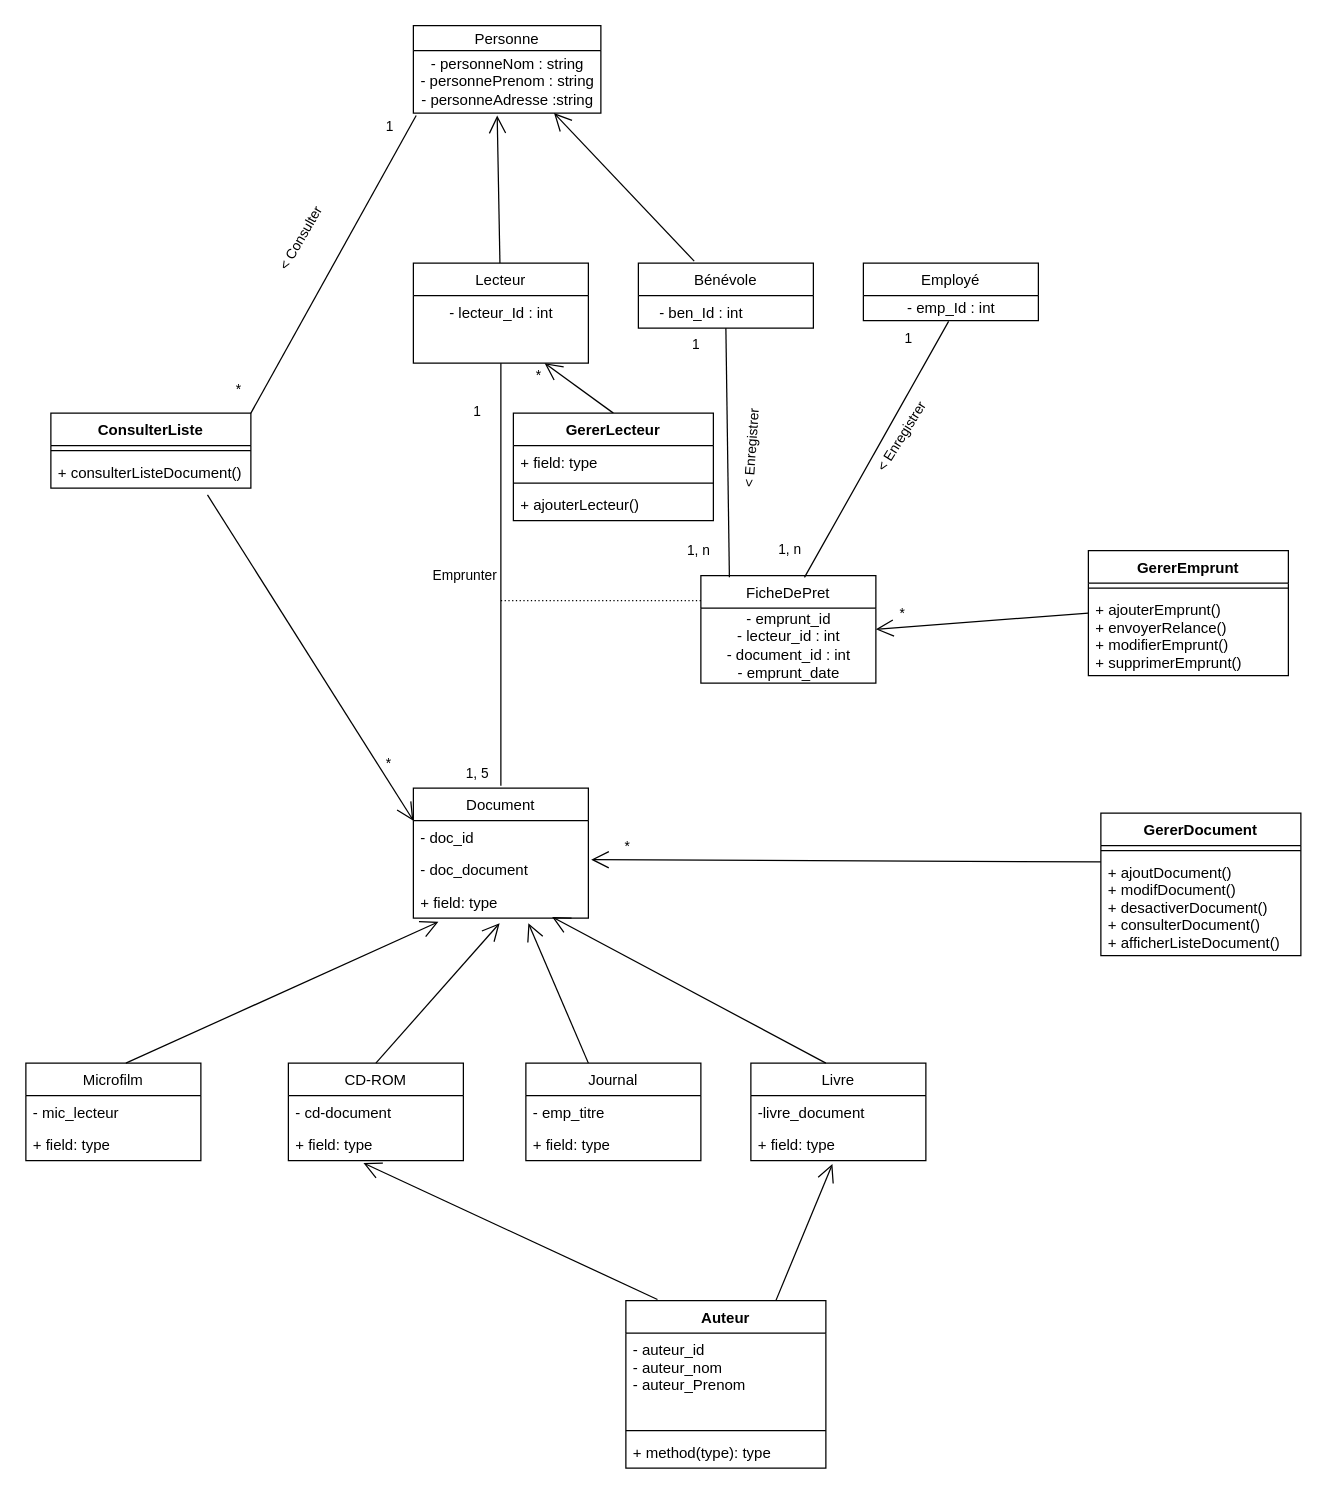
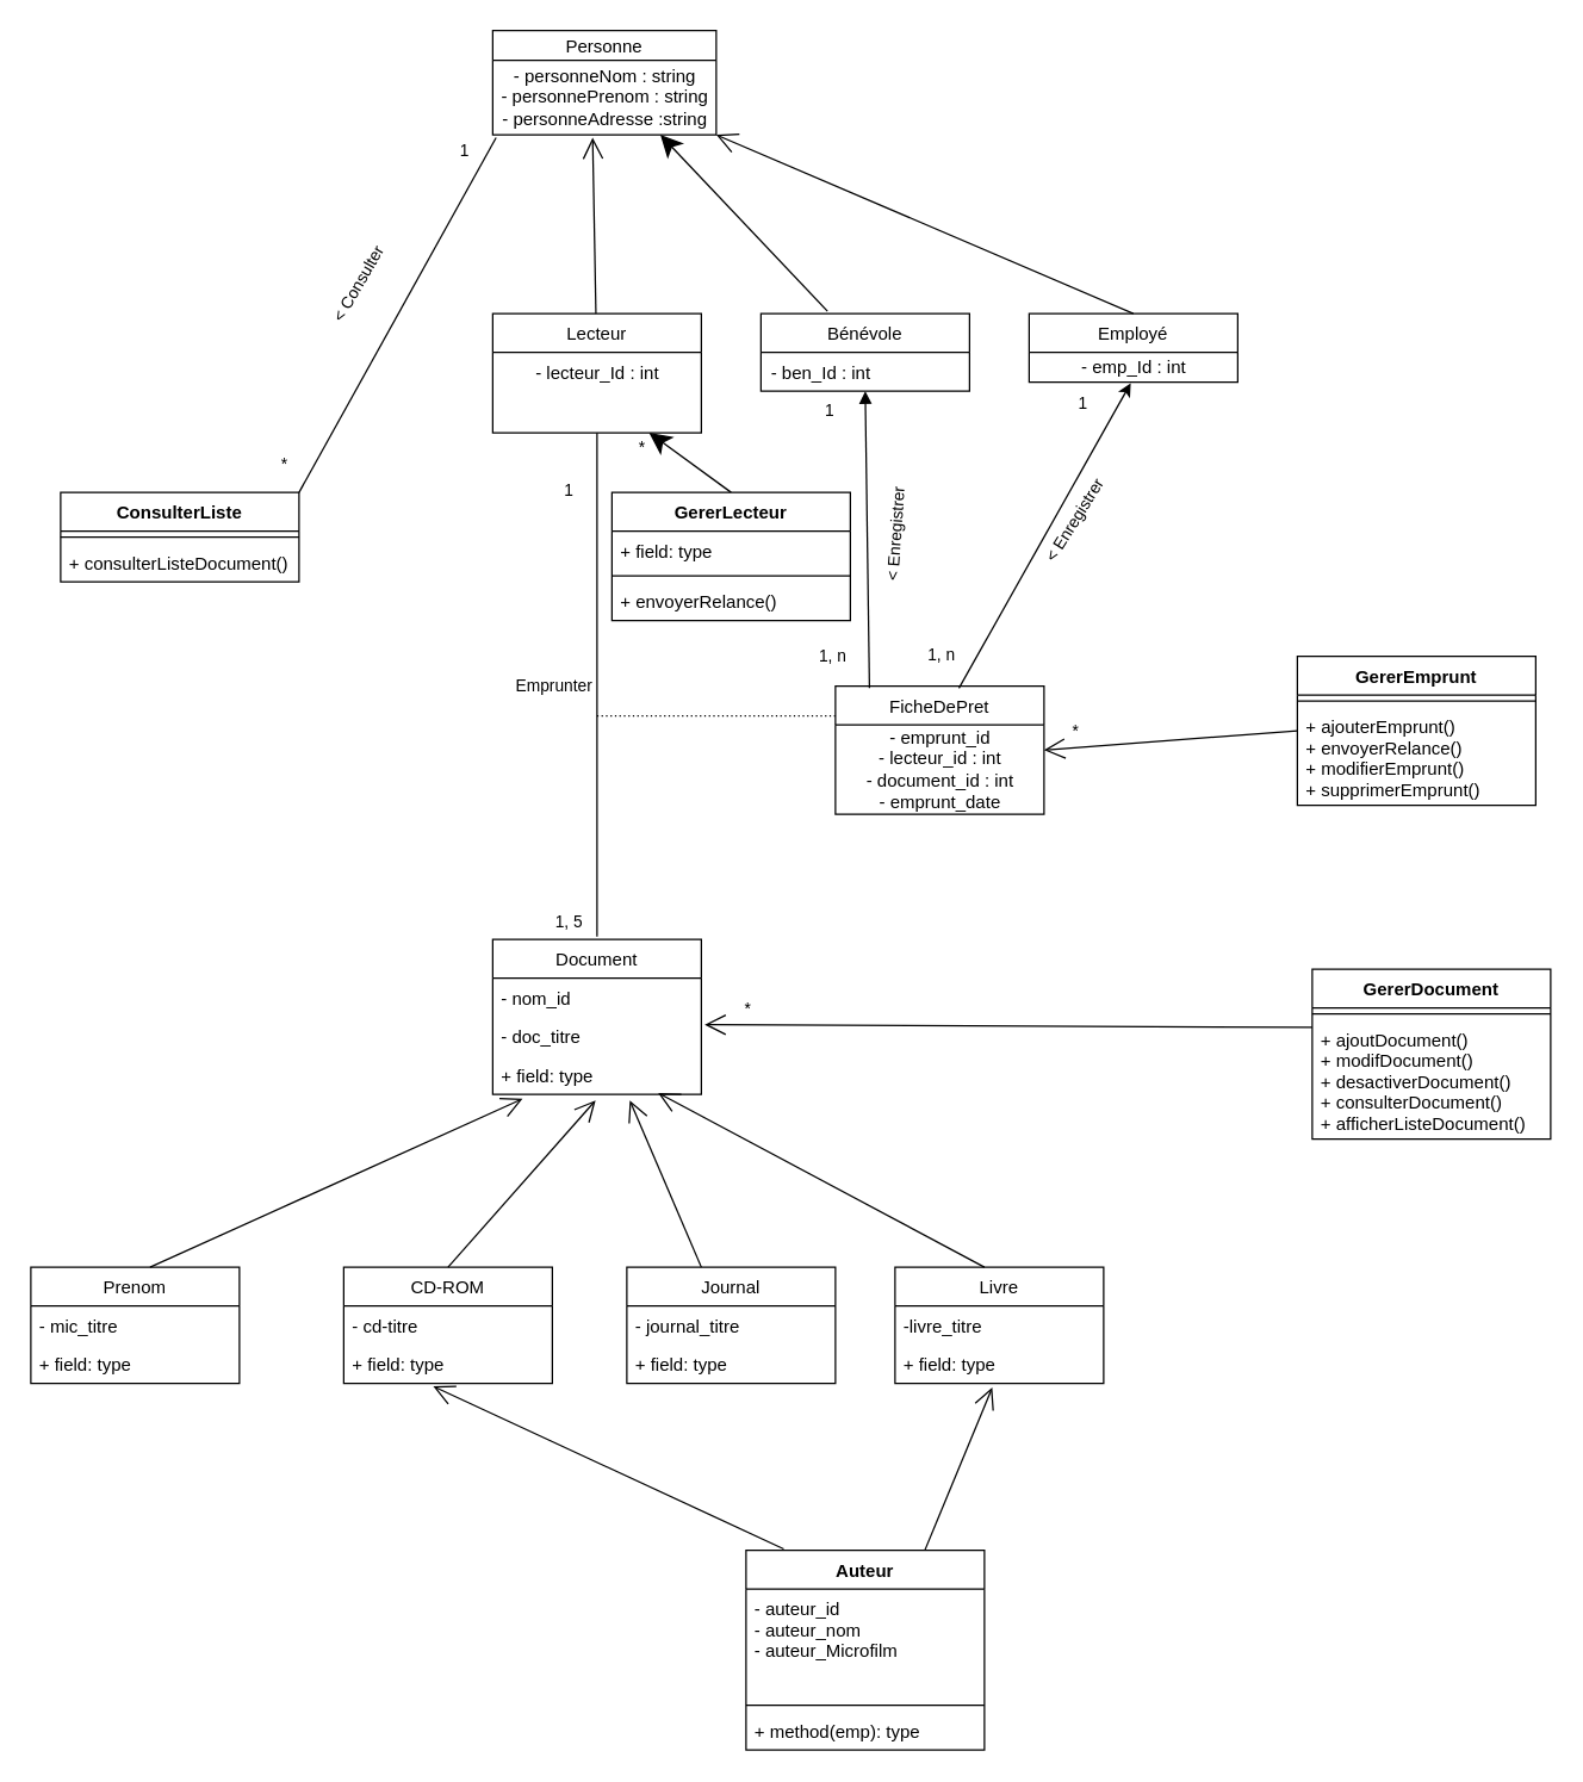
- <mxCell id="39" value="" style="endArrow=open;endFill=1;endSize=12;html=1;exitX=0.319;exitY=-0.031;exitDx=0;exitDy=0;exitPerimeter=0;entryX=0.75;entryY=1;entryDx=0;entryDy=0;" edge="1" parent="1" source="44" target="37"><mxGeometry width="160" relative="1" as="geometry"><mxPoint x="830" y="210" as="sourcePoint" /><mxPoint x="430" y="100" as="targetPoint" /></mxGeometry></mxCell>
+ <mxCell id="39" value="" style="endArrow=classic;endFill=1;endSize=12;html=1;exitX=0.319;exitY=-0.031;exitDx=0;exitDy=0;exitPerimeter=0;entryX=0.75;entryY=1;entryDx=0;entryDy=0;" edge="1" parent="1" source="44" target="37"><mxGeometry width="160" relative="1" as="geometry"><mxPoint x="830" y="210" as="sourcePoint" /><mxPoint x="430" y="100" as="targetPoint" /></mxGeometry></mxCell>
+ <mxCell id="2" value="" style="endArrow=open;endFill=1;endSize=12;html=1;exitX=0.5;exitY=0;exitDx=0;exitDy=0;entryX=1;entryY=1;entryDx=0;entryDy=0;" edge="1" parent="1" source="45" target="37"><mxGeometry width="160" relative="1" as="geometry"><mxPoint x="350" y="250" as="sourcePoint" /><mxPoint x="460" y="70" as="targetPoint" /></mxGeometry></mxCell>
- <mxCell id="59" value="- ben_Id : int" style="text;html=1;align=center;verticalAlign=middle;resizable=0;points=[];autosize=1;" vertex="1" parent="1"><mxGeometry x="520" y="240" width="80" height="20" as="geometry" /></mxCell>
+ <mxCell id="59" value="- ben_Id : int" style="text;html=1;align=center;verticalAlign=middle;resizable=0;points=[];autosize=1;" vertex="1" parent="1"><mxGeometry x="510" y="240" width="80" height="20" as="geometry" /></mxCell>
- <mxCell id="31" value="" style="endArrow=none;html=1;rounded=0;entryX=0.487;entryY=1.032;entryDx=0;entryDy=0;exitX=0.592;exitY=0.016;exitDx=0;exitDy=0;entryPerimeter=0;exitPerimeter=0;" edge="1" parent="1" source="35" target="46"><mxGeometry relative="1" as="geometry"><mxPoint x="640" y="464" as="sourcePoint" /><mxPoint x="770" y="260" as="targetPoint" /></mxGeometry></mxCell>
+ <mxCell id="31" value="" style="endArrow=classic;html=1;rounded=0;entryX=0.487;entryY=1.032;entryDx=0;entryDy=0;exitX=0.592;exitY=0.016;exitDx=0;exitDy=0;entryPerimeter=0;exitPerimeter=0;" edge="1" parent="1" source="35" target="46"><mxGeometry relative="1" as="geometry"><mxPoint x="640" y="464" as="sourcePoint" /><mxPoint x="770" y="260" as="targetPoint" /></mxGeometry></mxCell>
- <mxCell id="40" value="" style="endArrow=none;html=1;rounded=0;entryX=0.5;entryY=1;entryDx=0;entryDy=0;exitX=0.163;exitY=0.016;exitDx=0;exitDy=0;exitPerimeter=0;" edge="1" parent="1" source="35" target="44"><mxGeometry relative="1" as="geometry"><mxPoint x="819.41" y="460" as="sourcePoint" /><mxPoint x="819.41" y="262" as="targetPoint" /></mxGeometry></mxCell>
+ <mxCell id="40" value="" style="endArrow=block;html=1;rounded=0;entryX=0.5;entryY=1;entryDx=0;entryDy=0;exitX=0.163;exitY=0.016;exitDx=0;exitDy=0;exitPerimeter=0;" edge="1" parent="1" source="35" target="44"><mxGeometry relative="1" as="geometry"><mxPoint x="819.41" y="460" as="sourcePoint" /><mxPoint x="819.41" y="262" as="targetPoint" /></mxGeometry></mxCell>
- <mxCell id="47" value="" style="endArrow=open;endFill=1;endSize=12;html=1;entryX=0.75;entryY=1;entryDx=0;entryDy=0;exitX=0.5;exitY=0;exitDx=0;exitDy=0;" edge="1" parent="1" source="76" target="30"><mxGeometry width="160" relative="1" as="geometry"><mxPoint x="170" y="235.41" as="sourcePoint" /><mxPoint x="330" y="235.41" as="targetPoint" /></mxGeometry></mxCell>
+ <mxCell id="47" value="" style="endArrow=classic;endFill=1;endSize=12;html=1;entryX=0.75;entryY=1;entryDx=0;entryDy=0;exitX=0.5;exitY=0;exitDx=0;exitDy=0;" edge="1" parent="1" source="76" target="30"><mxGeometry width="160" relative="1" as="geometry"><mxPoint x="170" y="235.41" as="sourcePoint" /><mxPoint x="330" y="235.41" as="targetPoint" /></mxGeometry></mxCell>
- <mxCell id="79" value="+ ajouterLecteur()" style="text;strokeColor=none;fillColor=none;align=left;verticalAlign=top;spacingLeft=4;spacingRight=4;overflow=hidden;rotatable=0;points=[[0,0.5],[1,0.5]];portConstraint=eastwest;" vertex="1" parent="76"><mxGeometry y="60" width="160" height="26" as="geometry" /></mxCell>
+ <mxCell id="79" value="+ envoyerRelance()" style="text;strokeColor=none;fillColor=none;align=left;verticalAlign=top;spacingLeft=4;spacingRight=4;overflow=hidden;rotatable=0;points=[[0,0.5],[1,0.5]];portConstraint=eastwest;" vertex="1" parent="76"><mxGeometry y="60" width="160" height="26" as="geometry" /></mxCell>
- <mxCell id="70" value="" style="endArrow=open;endFill=1;endSize=12;html=1;exitX=0.783;exitY=1.21;exitDx=0;exitDy=0;exitPerimeter=0;entryX=0;entryY=0.25;entryDx=0;entryDy=0;" edge="1" parent="1" source="69" target="4"><mxGeometry width="160" relative="1" as="geometry"><mxPoint x="320" y="470" as="sourcePoint" /><mxPoint x="480" y="470" as="targetPoint" /></mxGeometry></mxCell>
- <mxCell id="71" value="*" style="edgeLabel;html=1;align=center;verticalAlign=middle;resizable=0;points=[];" vertex="1" connectable="0" parent="70"><mxGeometry x="0.792" y="-3" relative="1" as="geometry"><mxPoint x="-1" y="-20.75" as="offset" /></mxGeometry></mxCell>
- <mxCell id="5" value="- doc_id" style="text;strokeColor=none;fillColor=none;align=left;verticalAlign=top;spacingLeft=4;spacingRight=4;overflow=hidden;rotatable=0;points=[[0,0.5],[1,0.5]];portConstraint=eastwest;" vertex="1" parent="4"><mxGeometry y="26" width="140" height="26" as="geometry" /></mxCell>
+ <mxCell id="5" value="- nom_id" style="text;strokeColor=none;fillColor=none;align=left;verticalAlign=top;spacingLeft=4;spacingRight=4;overflow=hidden;rotatable=0;points=[[0,0.5],[1,0.5]];portConstraint=eastwest;" vertex="1" parent="4"><mxGeometry y="26" width="140" height="26" as="geometry" /></mxCell>
- <mxCell id="6" value="- doc_document" style="text;strokeColor=none;fillColor=none;align=left;verticalAlign=top;spacingLeft=4;spacingRight=4;overflow=hidden;rotatable=0;points=[[0,0.5],[1,0.5]];portConstraint=eastwest;" vertex="1" parent="4"><mxGeometry y="52" width="140" height="26" as="geometry" /></mxCell>
+ <mxCell id="6" value="- doc_titre" style="text;strokeColor=none;fillColor=none;align=left;verticalAlign=top;spacingLeft=4;spacingRight=4;overflow=hidden;rotatable=0;points=[[0,0.5],[1,0.5]];portConstraint=eastwest;" vertex="1" parent="4"><mxGeometry y="52" width="140" height="26" as="geometry" /></mxCell>
- <mxCell id="12" value="Microfilm" style="swimlane;fontStyle=0;childLayout=stackLayout;horizontal=1;startSize=26;fillColor=none;horizontalStack=0;resizeParent=1;resizeParentMax=0;resizeLast=0;collapsible=1;marginBottom=0;" vertex="1" parent="1"><mxGeometry x="20" y="850" width="140" height="78" as="geometry" /></mxCell>
+ <mxCell id="12" value="Prenom" style="swimlane;fontStyle=0;childLayout=stackLayout;horizontal=1;startSize=26;fillColor=none;horizontalStack=0;resizeParent=1;resizeParentMax=0;resizeLast=0;collapsible=1;marginBottom=0;" vertex="1" parent="1"><mxGeometry x="20" y="850" width="140" height="78" as="geometry" /></mxCell>
- <mxCell id="13" value="- mic_lecteur" style="text;strokeColor=none;fillColor=none;align=left;verticalAlign=top;spacingLeft=4;spacingRight=4;overflow=hidden;rotatable=0;points=[[0,0.5],[1,0.5]];portConstraint=eastwest;" vertex="1" parent="12"><mxGeometry y="26" width="140" height="26" as="geometry" /></mxCell>
+ <mxCell id="13" value="- mic_titre" style="text;strokeColor=none;fillColor=none;align=left;verticalAlign=top;spacingLeft=4;spacingRight=4;overflow=hidden;rotatable=0;points=[[0,0.5],[1,0.5]];portConstraint=eastwest;" vertex="1" parent="12"><mxGeometry y="26" width="140" height="26" as="geometry" /></mxCell>
- <mxCell id="19" value="- cd-document" style="text;strokeColor=none;fillColor=none;align=left;verticalAlign=top;spacingLeft=4;spacingRight=4;overflow=hidden;rotatable=0;points=[[0,0.5],[1,0.5]];portConstraint=eastwest;" vertex="1" parent="18"><mxGeometry y="26" width="140" height="26" as="geometry" /></mxCell>
+ <mxCell id="19" value="- cd-titre" style="text;strokeColor=none;fillColor=none;align=left;verticalAlign=top;spacingLeft=4;spacingRight=4;overflow=hidden;rotatable=0;points=[[0,0.5],[1,0.5]];portConstraint=eastwest;" vertex="1" parent="18"><mxGeometry y="26" width="140" height="26" as="geometry" /></mxCell>
- <mxCell id="23" value="- emp_titre" style="text;strokeColor=none;fillColor=none;align=left;verticalAlign=top;spacingLeft=4;spacingRight=4;overflow=hidden;rotatable=0;points=[[0,0.5],[1,0.5]];portConstraint=eastwest;" vertex="1" parent="22"><mxGeometry y="26" width="140" height="26" as="geometry" /></mxCell>
+ <mxCell id="23" value="- journal_titre" style="text;strokeColor=none;fillColor=none;align=left;verticalAlign=top;spacingLeft=4;spacingRight=4;overflow=hidden;rotatable=0;points=[[0,0.5],[1,0.5]];portConstraint=eastwest;" vertex="1" parent="22"><mxGeometry y="26" width="140" height="26" as="geometry" /></mxCell>
- <mxCell id="16" value="-livre_document" style="text;strokeColor=none;fillColor=none;align=left;verticalAlign=top;spacingLeft=4;spacingRight=4;overflow=hidden;rotatable=0;points=[[0,0.5],[1,0.5]];portConstraint=eastwest;" vertex="1" parent="15"><mxGeometry y="26" width="140" height="26" as="geometry" /></mxCell>
+ <mxCell id="16" value="-livre_titre" style="text;strokeColor=none;fillColor=none;align=left;verticalAlign=top;spacingLeft=4;spacingRight=4;overflow=hidden;rotatable=0;points=[[0,0.5],[1,0.5]];portConstraint=eastwest;" vertex="1" parent="15"><mxGeometry y="26" width="140" height="26" as="geometry" /></mxCell>
- <mxCell id="62" value="- auteur_id&#10;- auteur_nom&#10;- auteur_Prenom&#10;" style="text;strokeColor=none;fillColor=none;align=left;verticalAlign=top;spacingLeft=4;spacingRight=4;overflow=hidden;rotatable=0;points=[[0,0.5],[1,0.5]];portConstraint=eastwest;" vertex="1" parent="61"><mxGeometry y="26" width="160" height="74" as="geometry" /></mxCell>
+ <mxCell id="62" value="- auteur_id&#10;- auteur_nom&#10;- auteur_Microfilm&#10;" style="text;strokeColor=none;fillColor=none;align=left;verticalAlign=top;spacingLeft=4;spacingRight=4;overflow=hidden;rotatable=0;points=[[0,0.5],[1,0.5]];portConstraint=eastwest;" vertex="1" parent="61"><mxGeometry y="26" width="160" height="74" as="geometry" /></mxCell>
- <mxCell id="64" value="+ method(type): type" style="text;strokeColor=none;fillColor=none;align=left;verticalAlign=top;spacingLeft=4;spacingRight=4;overflow=hidden;rotatable=0;points=[[0,0.5],[1,0.5]];portConstraint=eastwest;" vertex="1" parent="61"><mxGeometry y="108" width="160" height="26" as="geometry" /></mxCell>
+ <mxCell id="64" value="+ method(emp): type" style="text;strokeColor=none;fillColor=none;align=left;verticalAlign=top;spacingLeft=4;spacingRight=4;overflow=hidden;rotatable=0;points=[[0,0.5],[1,0.5]];portConstraint=eastwest;" vertex="1" parent="61"><mxGeometry y="108" width="160" height="26" as="geometry" /></mxCell>
